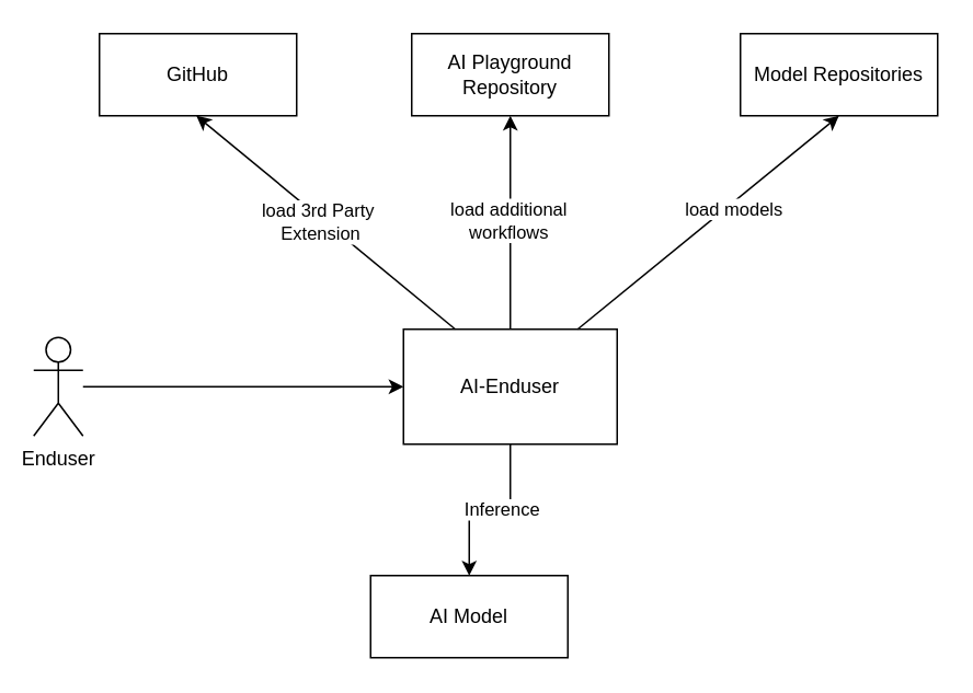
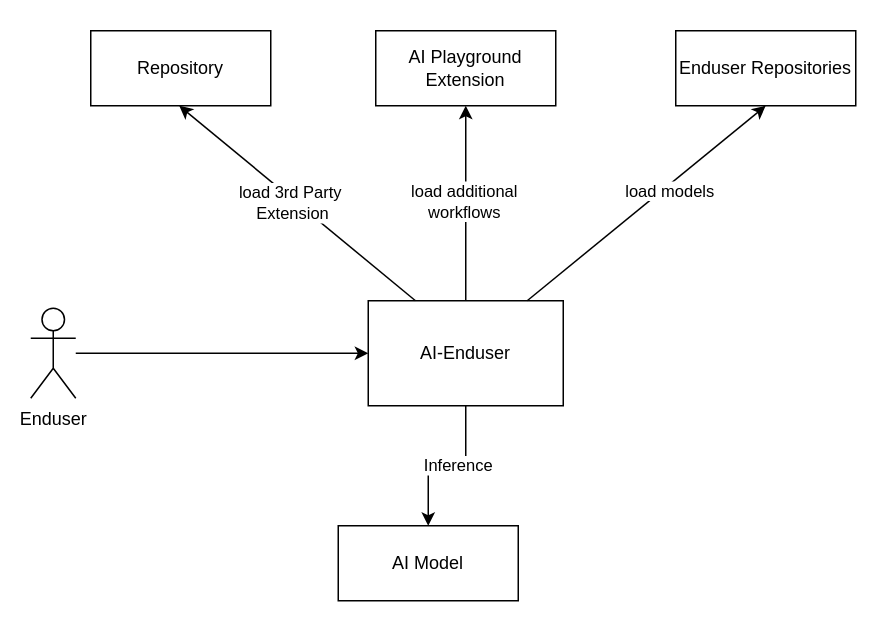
- <mxCell id="7" value="GitHub" style="rounded=0;whiteSpace=wrap;html=1;" vertex="1" parent="1"><mxGeometry x="60" y="20" width="120" height="50" as="geometry" /></mxCell>
+ <mxCell id="7" value="Repository" style="rounded=0;whiteSpace=wrap;html=1;" vertex="1" parent="1"><mxGeometry x="60" y="20" width="120" height="50" as="geometry" /></mxCell>
- <mxCell id="8" value="AI Playground Repository" style="rounded=0;whiteSpace=wrap;html=1;" vertex="1" parent="1"><mxGeometry x="250" y="20" width="120" height="50" as="geometry" /></mxCell>
+ <mxCell id="8" value="AI Playground Extension" style="rounded=0;whiteSpace=wrap;html=1;" vertex="1" parent="1"><mxGeometry x="250" y="20" width="120" height="50" as="geometry" /></mxCell>
- <mxCell id="9" value="Model Repositories" style="rounded=0;whiteSpace=wrap;html=1;" vertex="1" parent="1"><mxGeometry x="450" y="20" width="120" height="50" as="geometry" /></mxCell>
+ <mxCell id="9" value="Enduser Repositories" style="rounded=0;whiteSpace=wrap;html=1;" vertex="1" parent="1"><mxGeometry x="450" y="20" width="120" height="50" as="geometry" /></mxCell>
